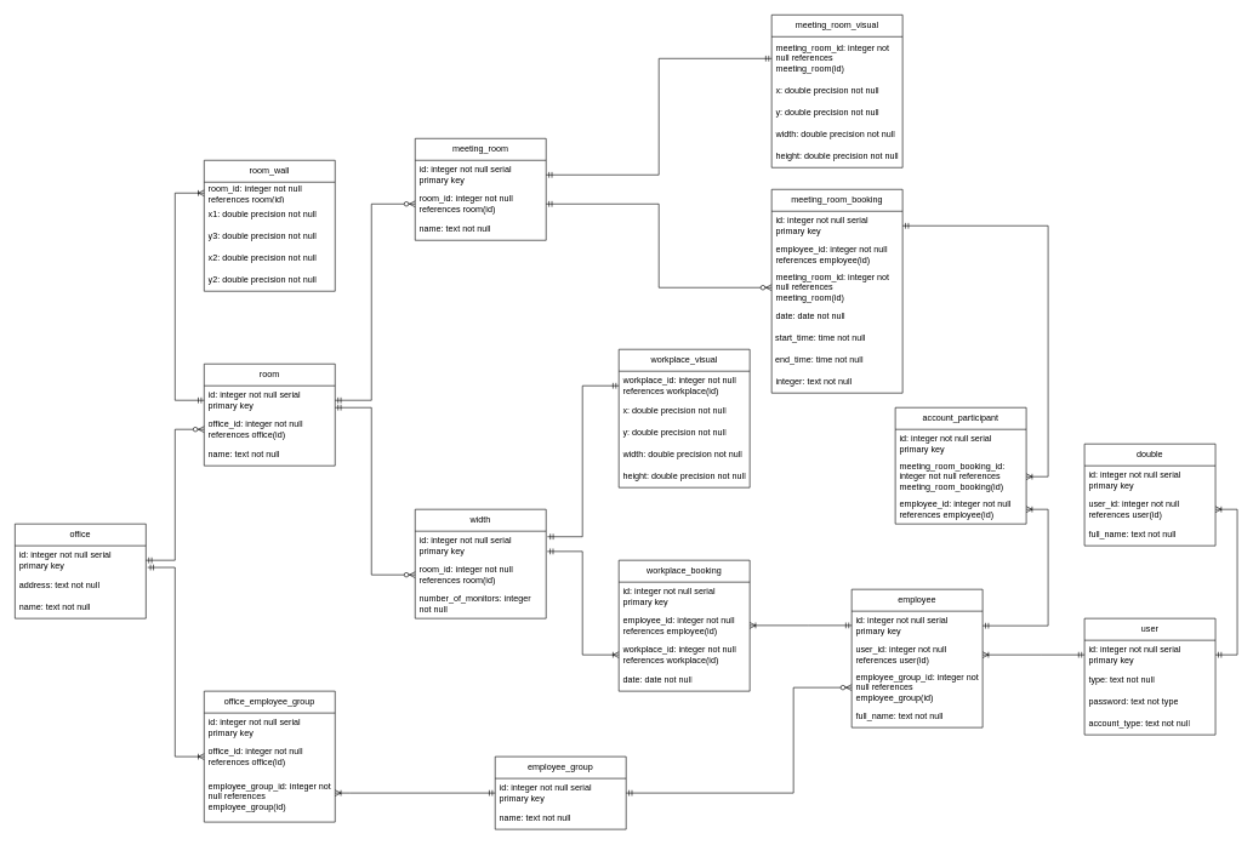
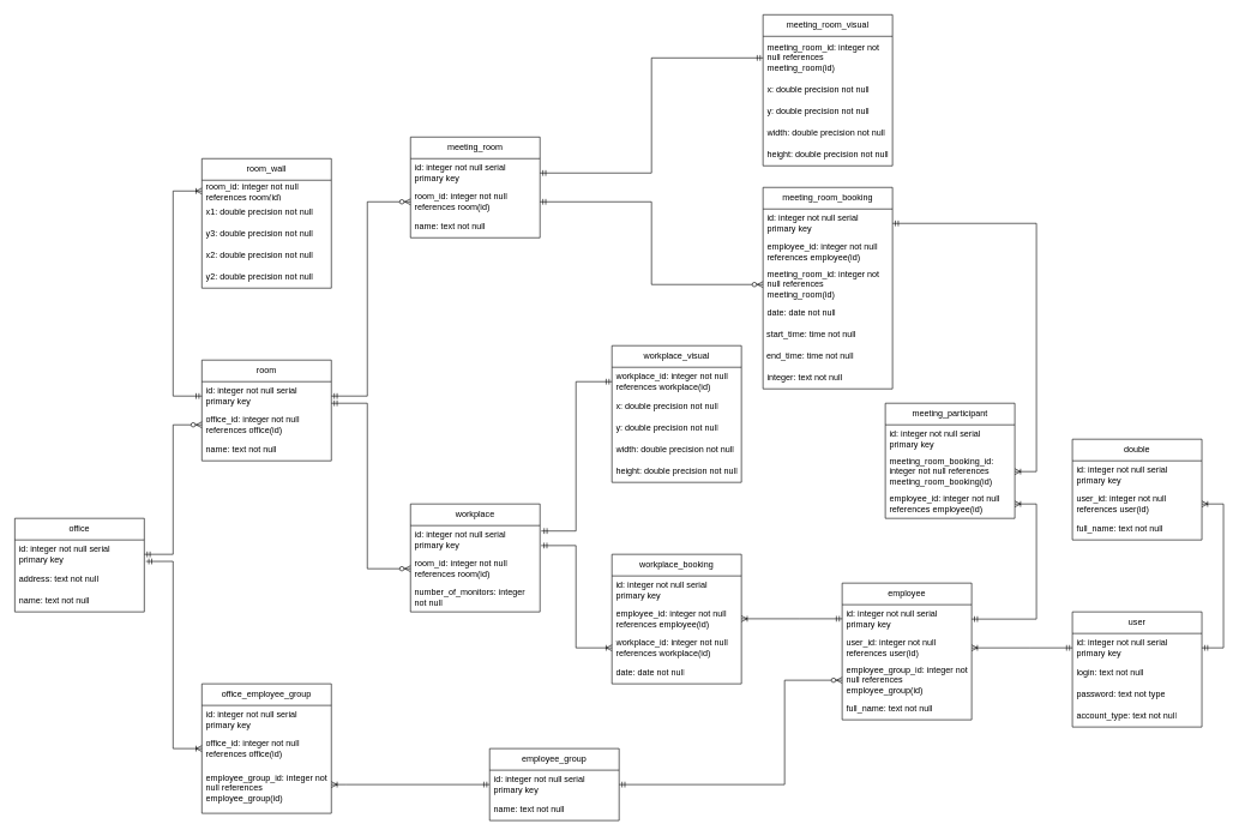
- <mxCell id="72" value="account_participant" style="swimlane;fontStyle=0;childLayout=stackLayout;horizontal=1;startSize=30;horizontalStack=0;resizeParent=1;resizeParentMax=0;resizeLast=0;collapsible=1;marginBottom=0;whiteSpace=wrap;html=1;" parent="1" vertex="1"><mxGeometry x="1230" y="560" width="180" height="160" as="geometry" /></mxCell>
+ <mxCell id="72" value="meeting_participant" style="swimlane;fontStyle=0;childLayout=stackLayout;horizontal=1;startSize=30;horizontalStack=0;resizeParent=1;resizeParentMax=0;resizeLast=0;collapsible=1;marginBottom=0;whiteSpace=wrap;html=1;" parent="1" vertex="1"><mxGeometry x="1230" y="560" width="180" height="160" as="geometry" /></mxCell>
- <mxCell id="6" value="width" style="swimlane;fontStyle=0;childLayout=stackLayout;horizontal=1;startSize=30;horizontalStack=0;resizeParent=1;resizeParentMax=0;resizeLast=0;collapsible=1;marginBottom=0;whiteSpace=wrap;html=1;" parent="1" vertex="1"><mxGeometry x="570" y="700" width="180" height="150" as="geometry" /></mxCell>
+ <mxCell id="6" value="workplace" style="swimlane;fontStyle=0;childLayout=stackLayout;horizontal=1;startSize=30;horizontalStack=0;resizeParent=1;resizeParentMax=0;resizeLast=0;collapsible=1;marginBottom=0;whiteSpace=wrap;html=1;" parent="1" vertex="1"><mxGeometry x="570" y="700" width="180" height="150" as="geometry" /></mxCell>
- <mxCell id="41" value="type: text not null" style="text;strokeColor=none;fillColor=none;align=left;verticalAlign=middle;spacingLeft=4;spacingRight=4;overflow=hidden;points=[[0,0.5],[1,0.5]];portConstraint=eastwest;rotatable=0;whiteSpace=wrap;html=1;" parent="39" vertex="1"><mxGeometry y="70" width="180" height="30" as="geometry" /></mxCell>
+ <mxCell id="41" value="login: text not null" style="text;strokeColor=none;fillColor=none;align=left;verticalAlign=middle;spacingLeft=4;spacingRight=4;overflow=hidden;points=[[0,0.5],[1,0.5]];portConstraint=eastwest;rotatable=0;whiteSpace=wrap;html=1;" parent="39" vertex="1"><mxGeometry y="70" width="180" height="30" as="geometry" /></mxCell>
